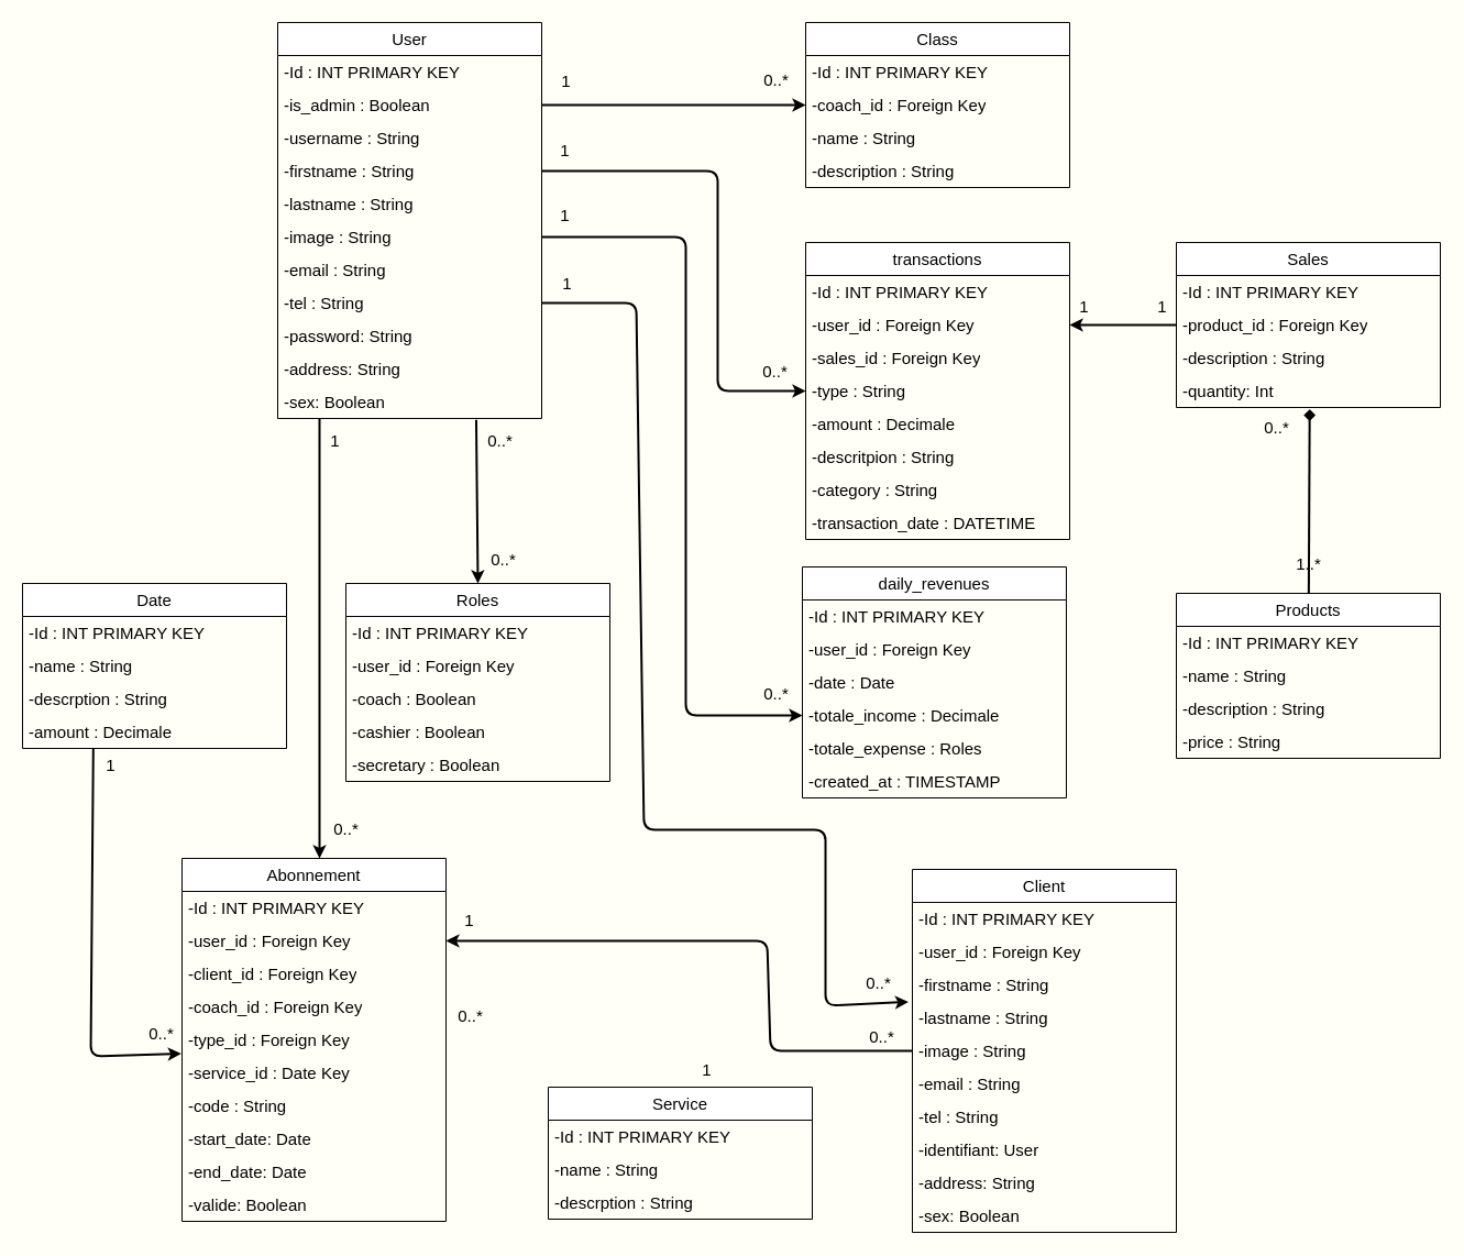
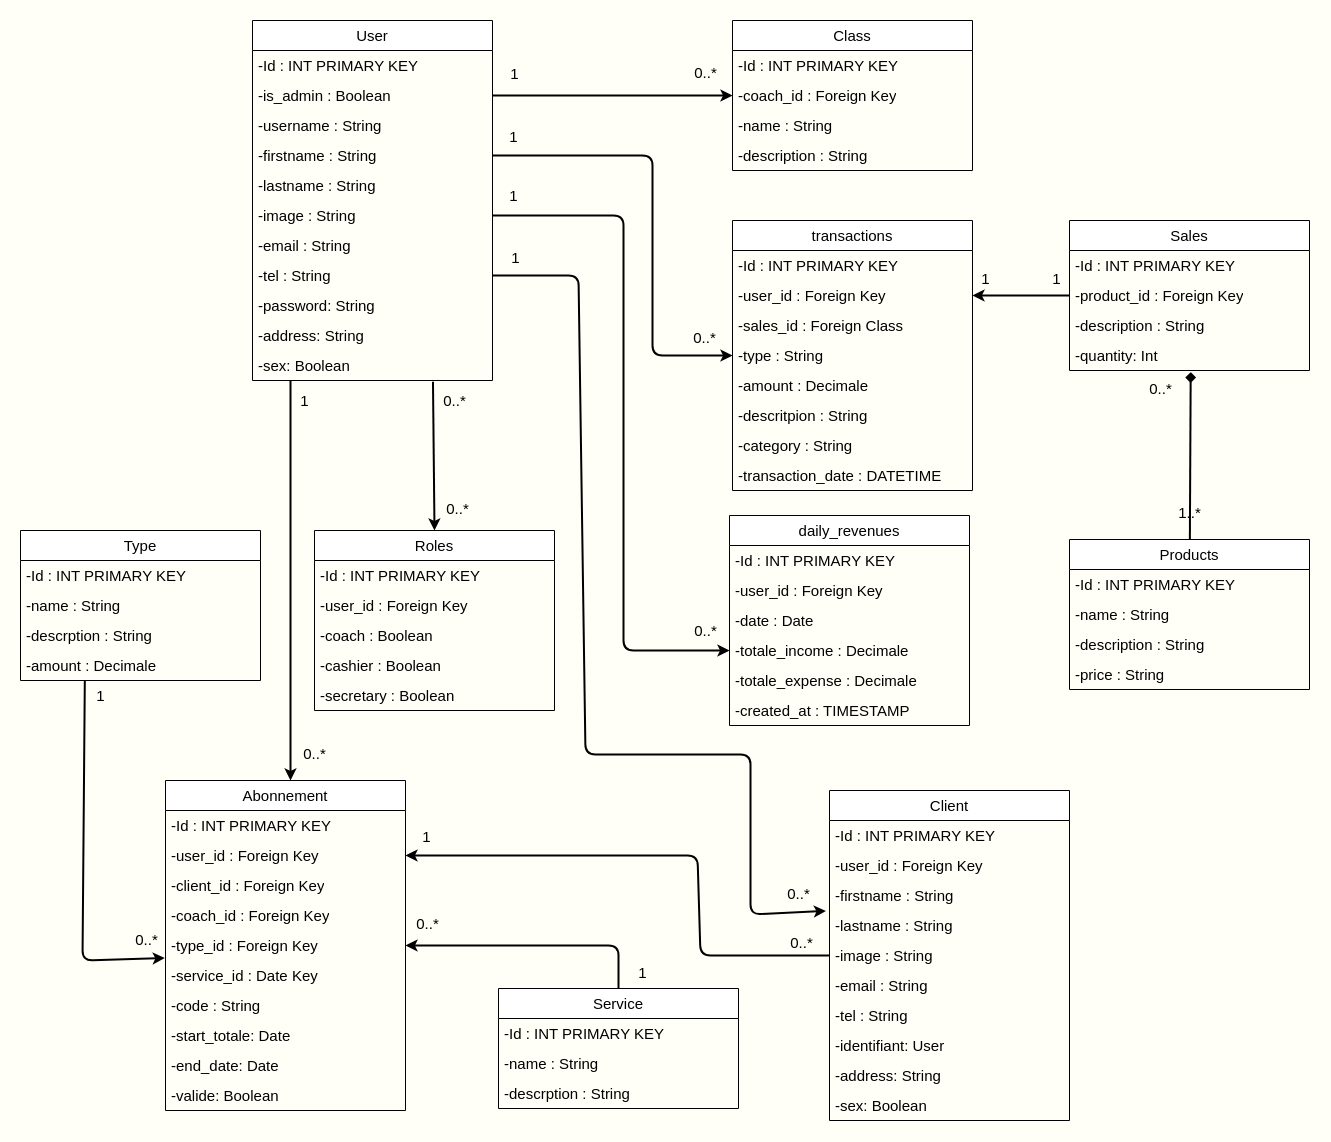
- <mxCell id="46" value="-sales_id : Foreign Key" style="text;strokeColor=none;fillColor=none;align=left;verticalAlign=middle;spacingLeft=4;spacingRight=4;overflow=hidden;points=[[0,0.5],[1,0.5]];portConstraint=eastwest;rotatable=0;whiteSpace=wrap;html=1;fontSize=15;" parent="43" vertex="1"><mxGeometry y="90" width="240" height="30" as="geometry" /></mxCell>
+ <mxCell id="46" value="-sales_id : Foreign Class" style="text;strokeColor=none;fillColor=none;align=left;verticalAlign=middle;spacingLeft=4;spacingRight=4;overflow=hidden;points=[[0,0.5],[1,0.5]];portConstraint=eastwest;rotatable=0;whiteSpace=wrap;html=1;fontSize=15;" parent="43" vertex="1"><mxGeometry y="90" width="240" height="30" as="geometry" /></mxCell>
- <mxCell id="85" value="Date" style="swimlane;fontStyle=0;childLayout=stackLayout;horizontal=1;startSize=30;horizontalStack=0;resizeParent=1;resizeParentMax=0;resizeLast=0;collapsible=1;marginBottom=0;whiteSpace=wrap;html=1;fontSize=15;" parent="1" vertex="1"><mxGeometry x="20" y="530" width="240" height="150" as="geometry" /></mxCell>
+ <mxCell id="85" value="Type" style="swimlane;fontStyle=0;childLayout=stackLayout;horizontal=1;startSize=30;horizontalStack=0;resizeParent=1;resizeParentMax=0;resizeLast=0;collapsible=1;marginBottom=0;whiteSpace=wrap;html=1;fontSize=15;" parent="1" vertex="1"><mxGeometry x="20" y="530" width="240" height="150" as="geometry" /></mxCell>
- <mxCell id="57" value="-totale_expense :&amp;nbsp;&lt;span&gt;&lt;font style=&quot;color: light-dark(rgb(0, 0, 0), rgb(255, 255, 255));&quot;&gt;Roles&lt;/font&gt;&lt;/span&gt;" style="text;strokeColor=none;fillColor=none;align=left;verticalAlign=middle;spacingLeft=4;spacingRight=4;overflow=hidden;points=[[0,0.5],[1,0.5]];portConstraint=eastwest;rotatable=0;whiteSpace=wrap;html=1;fontSize=15;" parent="52" vertex="1"><mxGeometry y="150" width="240" height="30" as="geometry" /></mxCell>
+ <mxCell id="57" value="-totale_expense :&amp;nbsp;&lt;span&gt;&lt;font style=&quot;color: light-dark(rgb(0, 0, 0), rgb(255, 255, 255));&quot;&gt;Decimale&lt;/font&gt;&lt;/span&gt;" style="text;strokeColor=none;fillColor=none;align=left;verticalAlign=middle;spacingLeft=4;spacingRight=4;overflow=hidden;points=[[0,0.5],[1,0.5]];portConstraint=eastwest;rotatable=0;whiteSpace=wrap;html=1;fontSize=15;" parent="52" vertex="1"><mxGeometry y="150" width="240" height="30" as="geometry" /></mxCell>
+ <mxCell id="90" style="edgeStyle=none;html=1;entryX=1;entryY=0.5;entryDx=0;entryDy=0;exitX=0.5;exitY=0;exitDx=0;exitDy=0;strokeWidth=2;" parent="1" source="81" target="32" edge="1"><mxGeometry relative="1" as="geometry"><Array as="points"><mxPoint x="618" y="945" /></Array></mxGeometry></mxCell>
- <mxCell id="35" value="-start_date: Date" style="text;strokeColor=none;fillColor=none;align=left;verticalAlign=middle;spacingLeft=4;spacingRight=4;overflow=hidden;points=[[0,0.5],[1,0.5]];portConstraint=eastwest;rotatable=0;whiteSpace=wrap;html=1;fontSize=15;" parent="27" vertex="1"><mxGeometry y="240" width="240" height="30" as="geometry" /></mxCell>
+ <mxCell id="35" value="-start_totale: Date" style="text;strokeColor=none;fillColor=none;align=left;verticalAlign=middle;spacingLeft=4;spacingRight=4;overflow=hidden;points=[[0,0.5],[1,0.5]];portConstraint=eastwest;rotatable=0;whiteSpace=wrap;html=1;fontSize=15;" parent="27" vertex="1"><mxGeometry y="240" width="240" height="30" as="geometry" /></mxCell>
